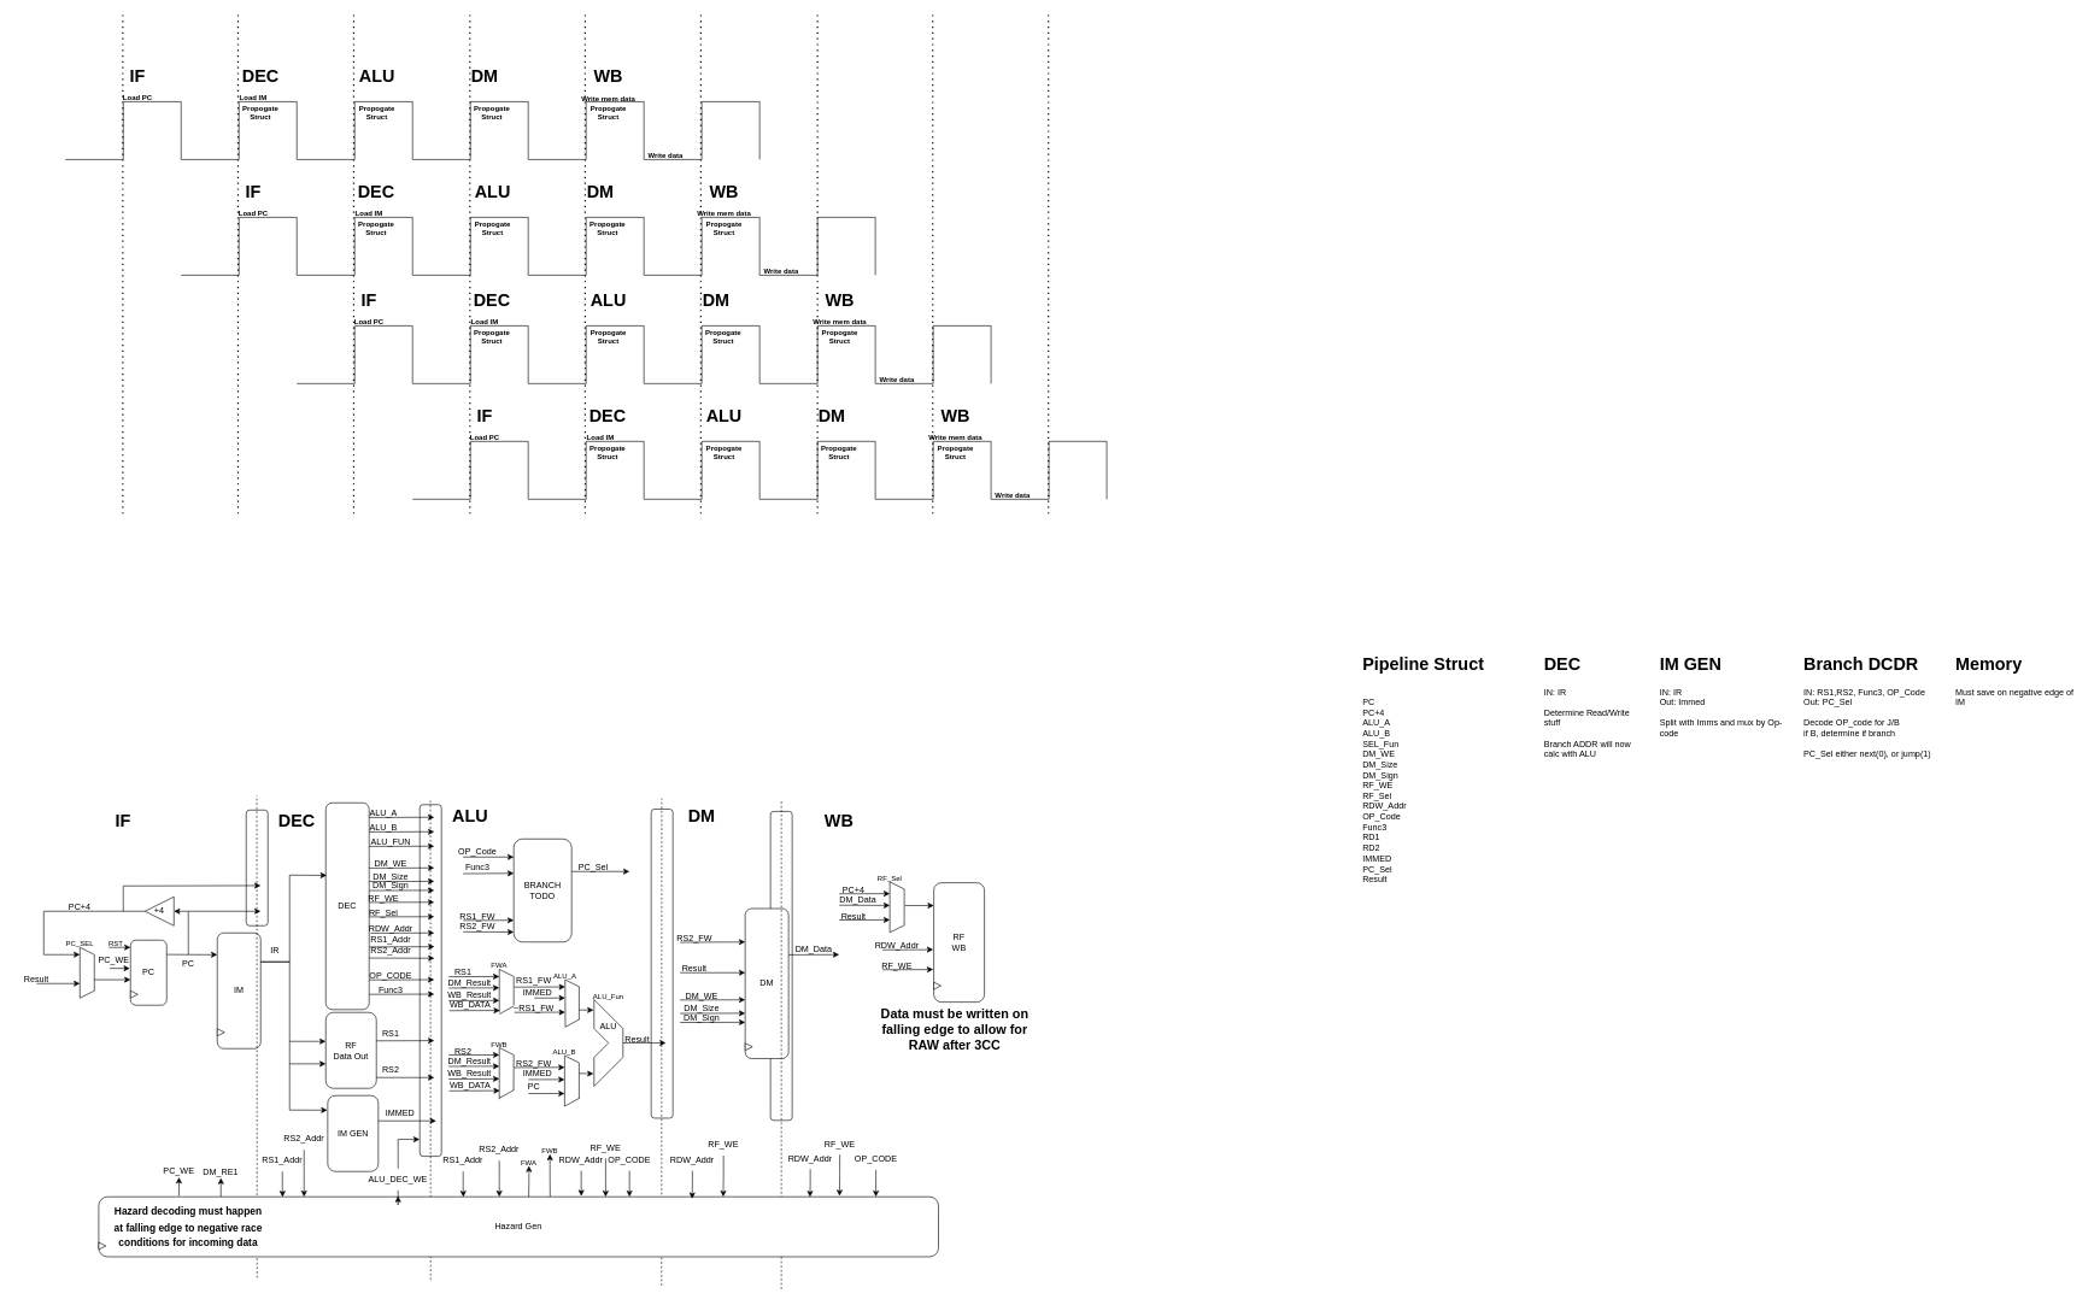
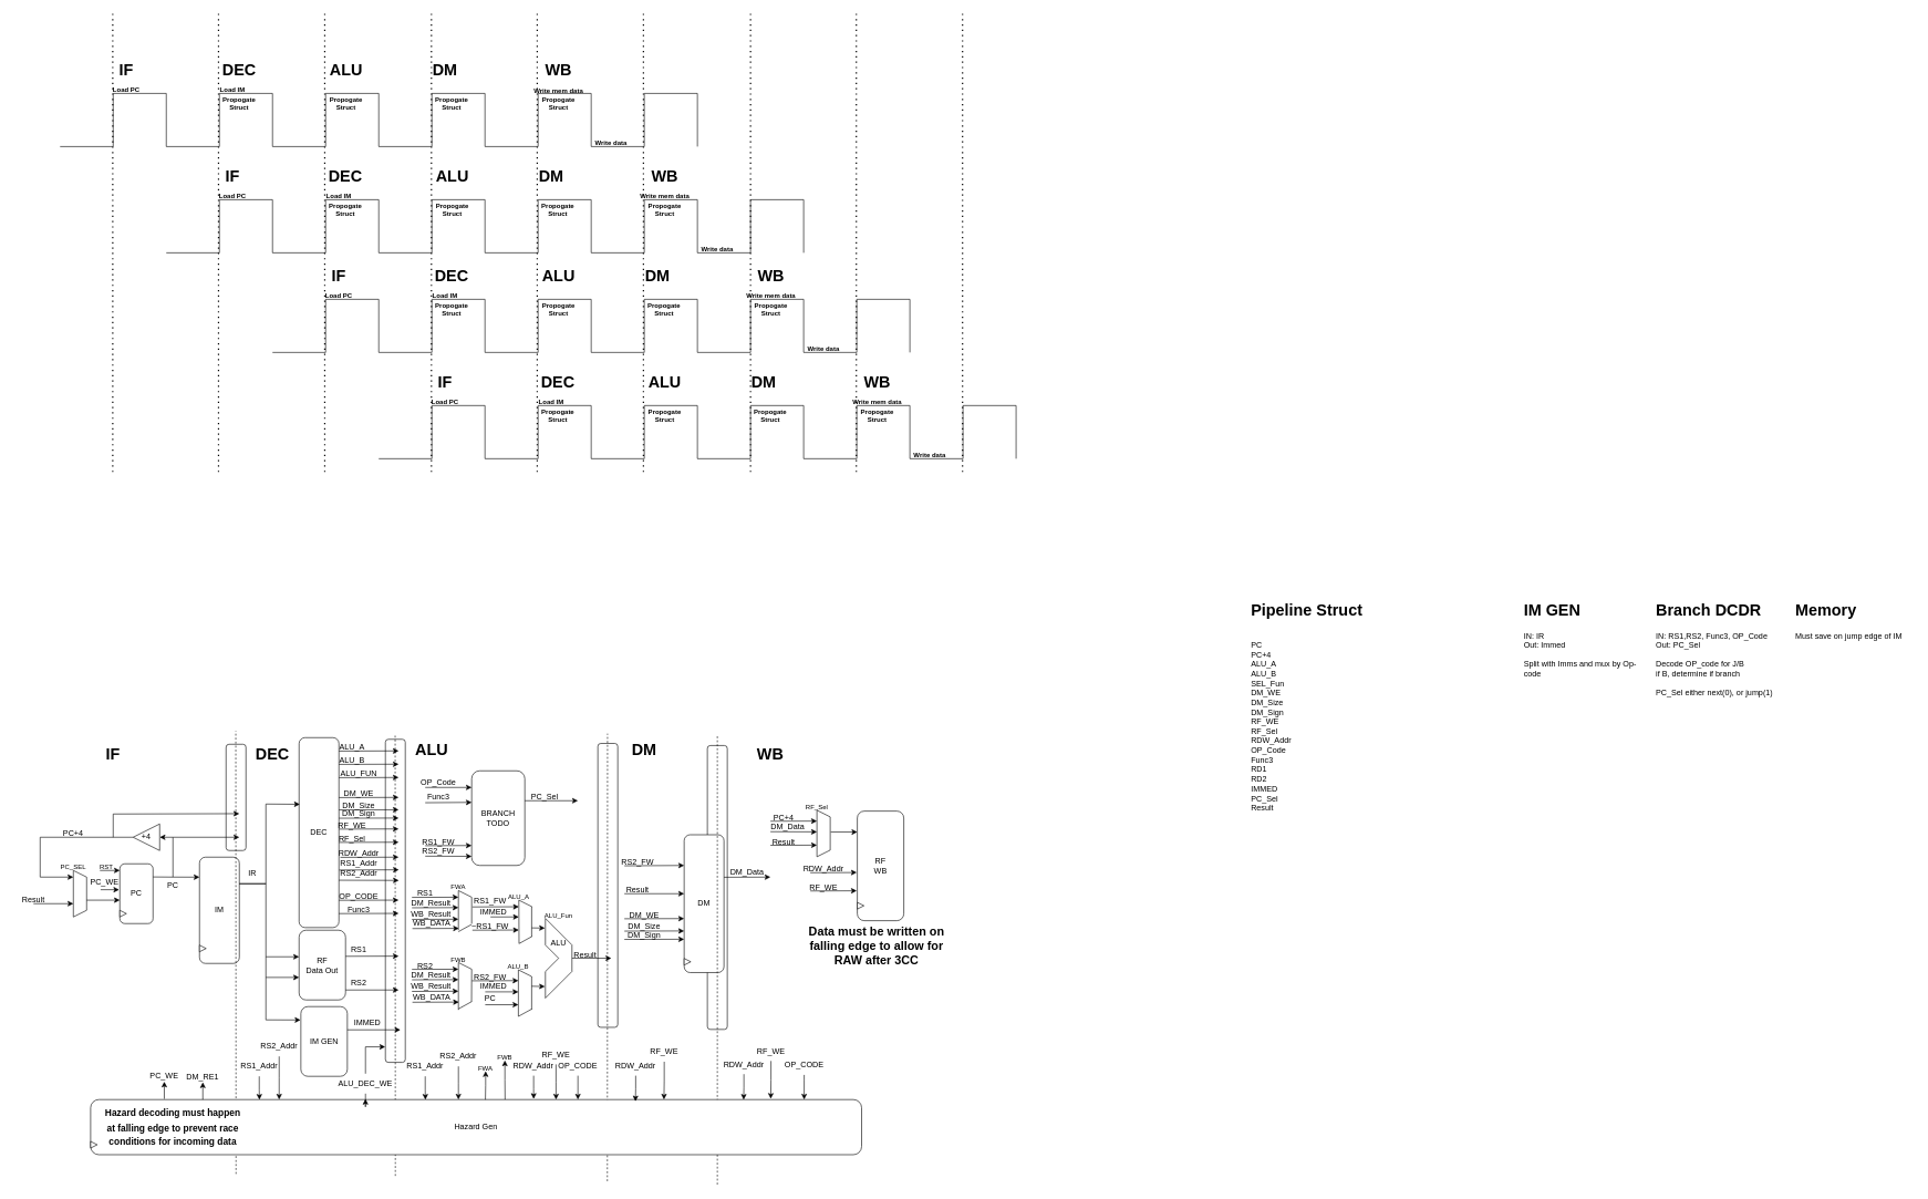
- <mxCell id="155" value="&lt;h1 style=&quot;margin-top: 0px;&quot;&gt;Memory&lt;/h1&gt;&lt;div&gt;Must save on negative edge of IM&lt;/div&gt;&lt;div&gt;&lt;br&gt;&lt;/div&gt;&lt;div&gt;&lt;br&gt;&lt;/div&gt;&lt;div&gt;&lt;br&gt;&lt;/div&gt;&lt;div&gt;&lt;br&gt;&lt;/div&gt;" style="text;html=1;whiteSpace=wrap;overflow=hidden;rounded=0;" parent="1" vertex="1"><mxGeometry x="2702" y="897.5" width="180" height="360" as="geometry" /></mxCell>
+ <mxCell id="155" value="&lt;h1 style=&quot;margin-top: 0px;&quot;&gt;Memory&lt;/h1&gt;&lt;div&gt;Must save on jump edge of IM&lt;/div&gt;&lt;div&gt;&lt;br&gt;&lt;/div&gt;&lt;div&gt;&lt;br&gt;&lt;/div&gt;&lt;div&gt;&lt;br&gt;&lt;/div&gt;&lt;div&gt;&lt;br&gt;&lt;/div&gt;" style="text;html=1;whiteSpace=wrap;overflow=hidden;rounded=0;" parent="1" vertex="1"><mxGeometry x="2702" y="897.5" width="180" height="360" as="geometry" /></mxCell>
- <mxCell id="29" value="&lt;h1 style=&quot;margin-top: 0px;&quot;&gt;DEC&lt;/h1&gt;&lt;div&gt;IN: IR&amp;nbsp;&lt;/div&gt;&lt;div&gt;&lt;br&gt;&lt;/div&gt;&lt;div&gt;Determine Read/Write stuff&lt;/div&gt;&lt;div&gt;&lt;br&gt;&lt;/div&gt;&lt;div&gt;Branch ADDR will now calc with ALU&lt;/div&gt;" style="text;html=1;whiteSpace=wrap;overflow=hidden;rounded=0;" parent="1" vertex="1"><mxGeometry x="2132.69" y="897.5" width="129.31" height="405" as="geometry" /></mxCell>
- <mxCell id="279" value="&lt;h2&gt;&lt;font style=&quot;font-size: 14px;&quot;&gt;Hazard decoding must happen at falling edge to negative race conditions for incoming data&lt;/font&gt;&lt;/h2&gt;" style="text;html=1;align=center;verticalAlign=middle;whiteSpace=wrap;rounded=0;" parent="1" vertex="1"><mxGeometry x="155" y="1652.75" width="210" height="87.5" as="geometry" /></mxCell>
+ <mxCell id="279" value="&lt;h2&gt;&lt;font style=&quot;font-size: 14px;&quot;&gt;Hazard decoding must happen at falling edge to prevent race conditions for incoming data&lt;/font&gt;&lt;/h2&gt;" style="text;html=1;align=center;verticalAlign=middle;whiteSpace=wrap;rounded=0;" parent="1" vertex="1"><mxGeometry x="155" y="1652.75" width="210" height="87.5" as="geometry" /></mxCell>
